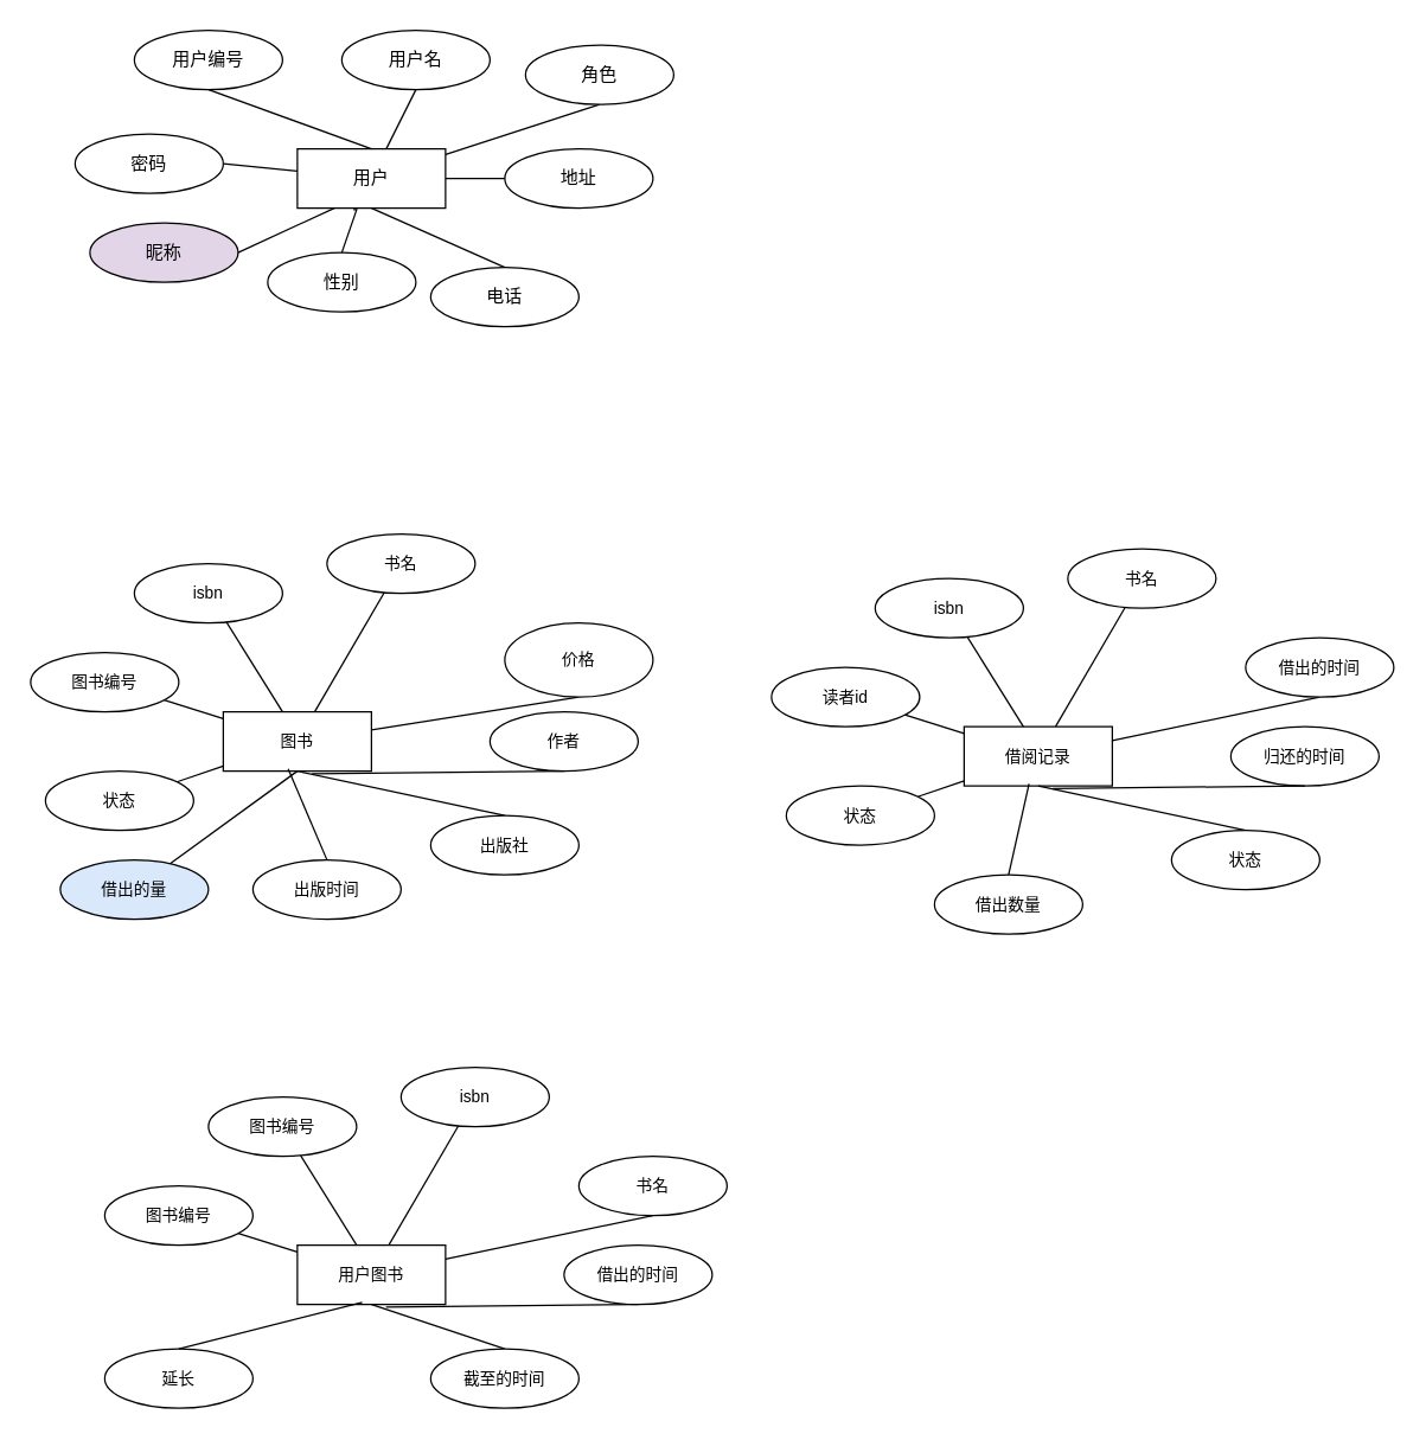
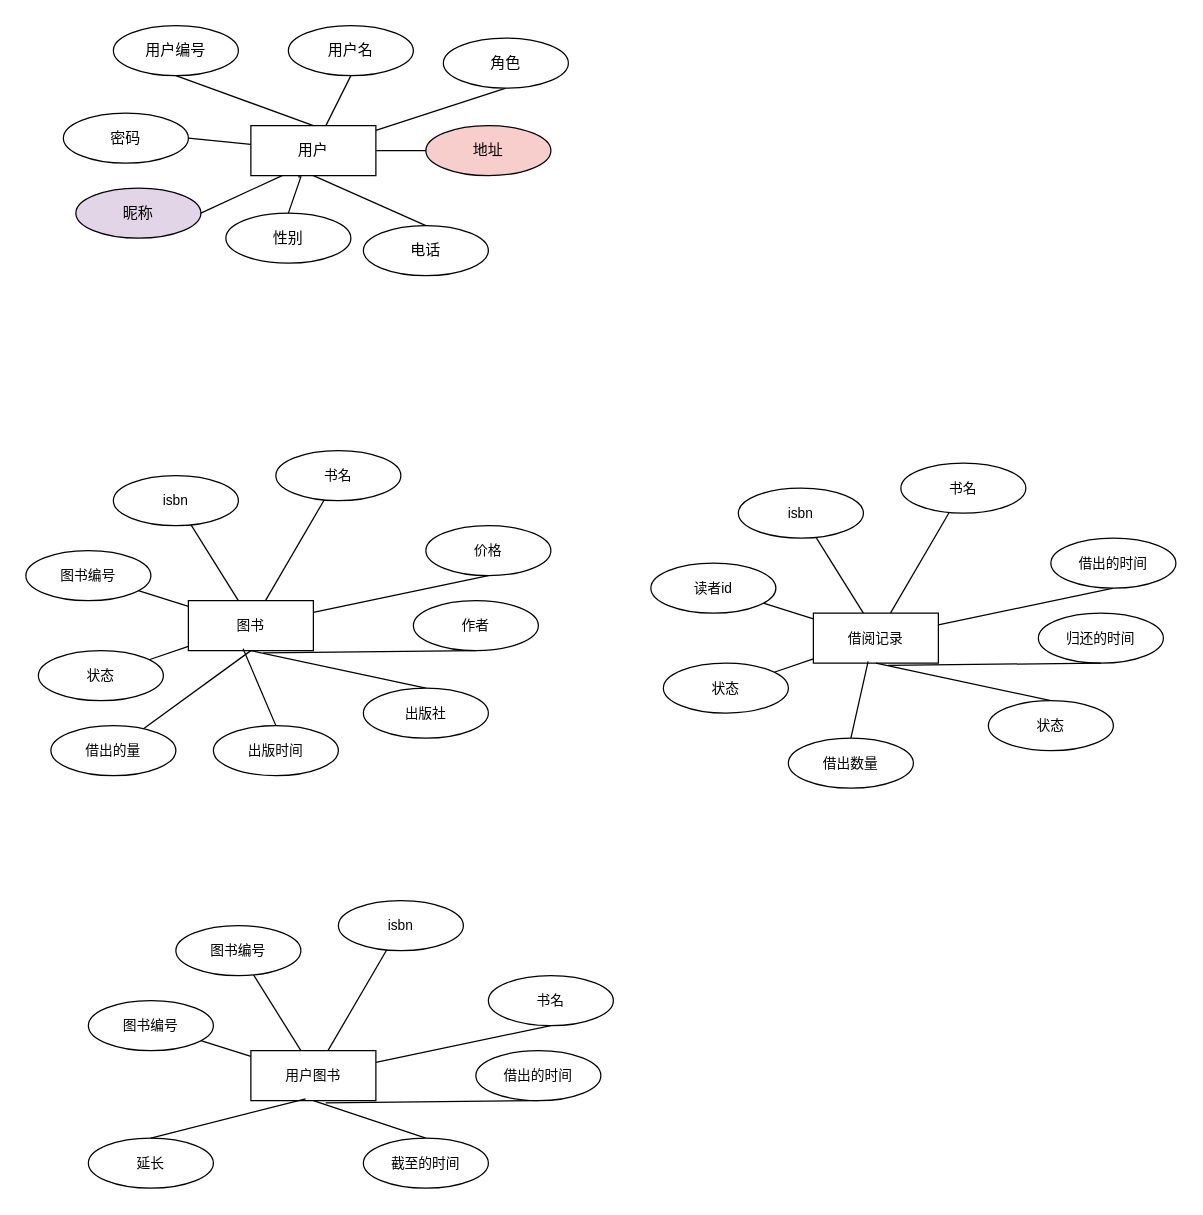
- <mxCell id="15" value="地址" style="ellipse;whiteSpace=wrap;html=1;align=center;" vertex="1" parent="1"><mxGeometry x="340" y="100" width="100" height="40" as="geometry" /></mxCell>
+ <mxCell id="15" value="地址" style="ellipse;whiteSpace=wrap;html=1;align=center;fillColor=#f8cecc;" vertex="1" parent="1"><mxGeometry x="340" y="100" width="100" height="40" as="geometry" /></mxCell>
- <mxCell id="27" value="价格" style="ellipse;whiteSpace=wrap;html=1;align=center;fontFamily=Helvetica;fontSize=11;fontColor=default;" vertex="1" parent="1"><mxGeometry x="340" y="420" width="100" height="50" as="geometry" /></mxCell>
+ <mxCell id="27" value="价格" style="ellipse;whiteSpace=wrap;html=1;align=center;fontFamily=Helvetica;fontSize=11;fontColor=default;" vertex="1" parent="1"><mxGeometry x="340" y="420" width="100" height="40" as="geometry" /></mxCell>
- <mxCell id="34" value="借出的量" style="ellipse;whiteSpace=wrap;html=1;align=center;fontFamily=Helvetica;fontSize=11;fontColor=default;fillColor=#dae8fc;" vertex="1" parent="1"><mxGeometry x="40" y="580" width="100" height="40" as="geometry" /></mxCell>
+ <mxCell id="34" value="借出的量" style="ellipse;whiteSpace=wrap;html=1;align=center;fontFamily=Helvetica;fontSize=11;fontColor=default;" vertex="1" parent="1"><mxGeometry x="40" y="580" width="100" height="40" as="geometry" /></mxCell>
